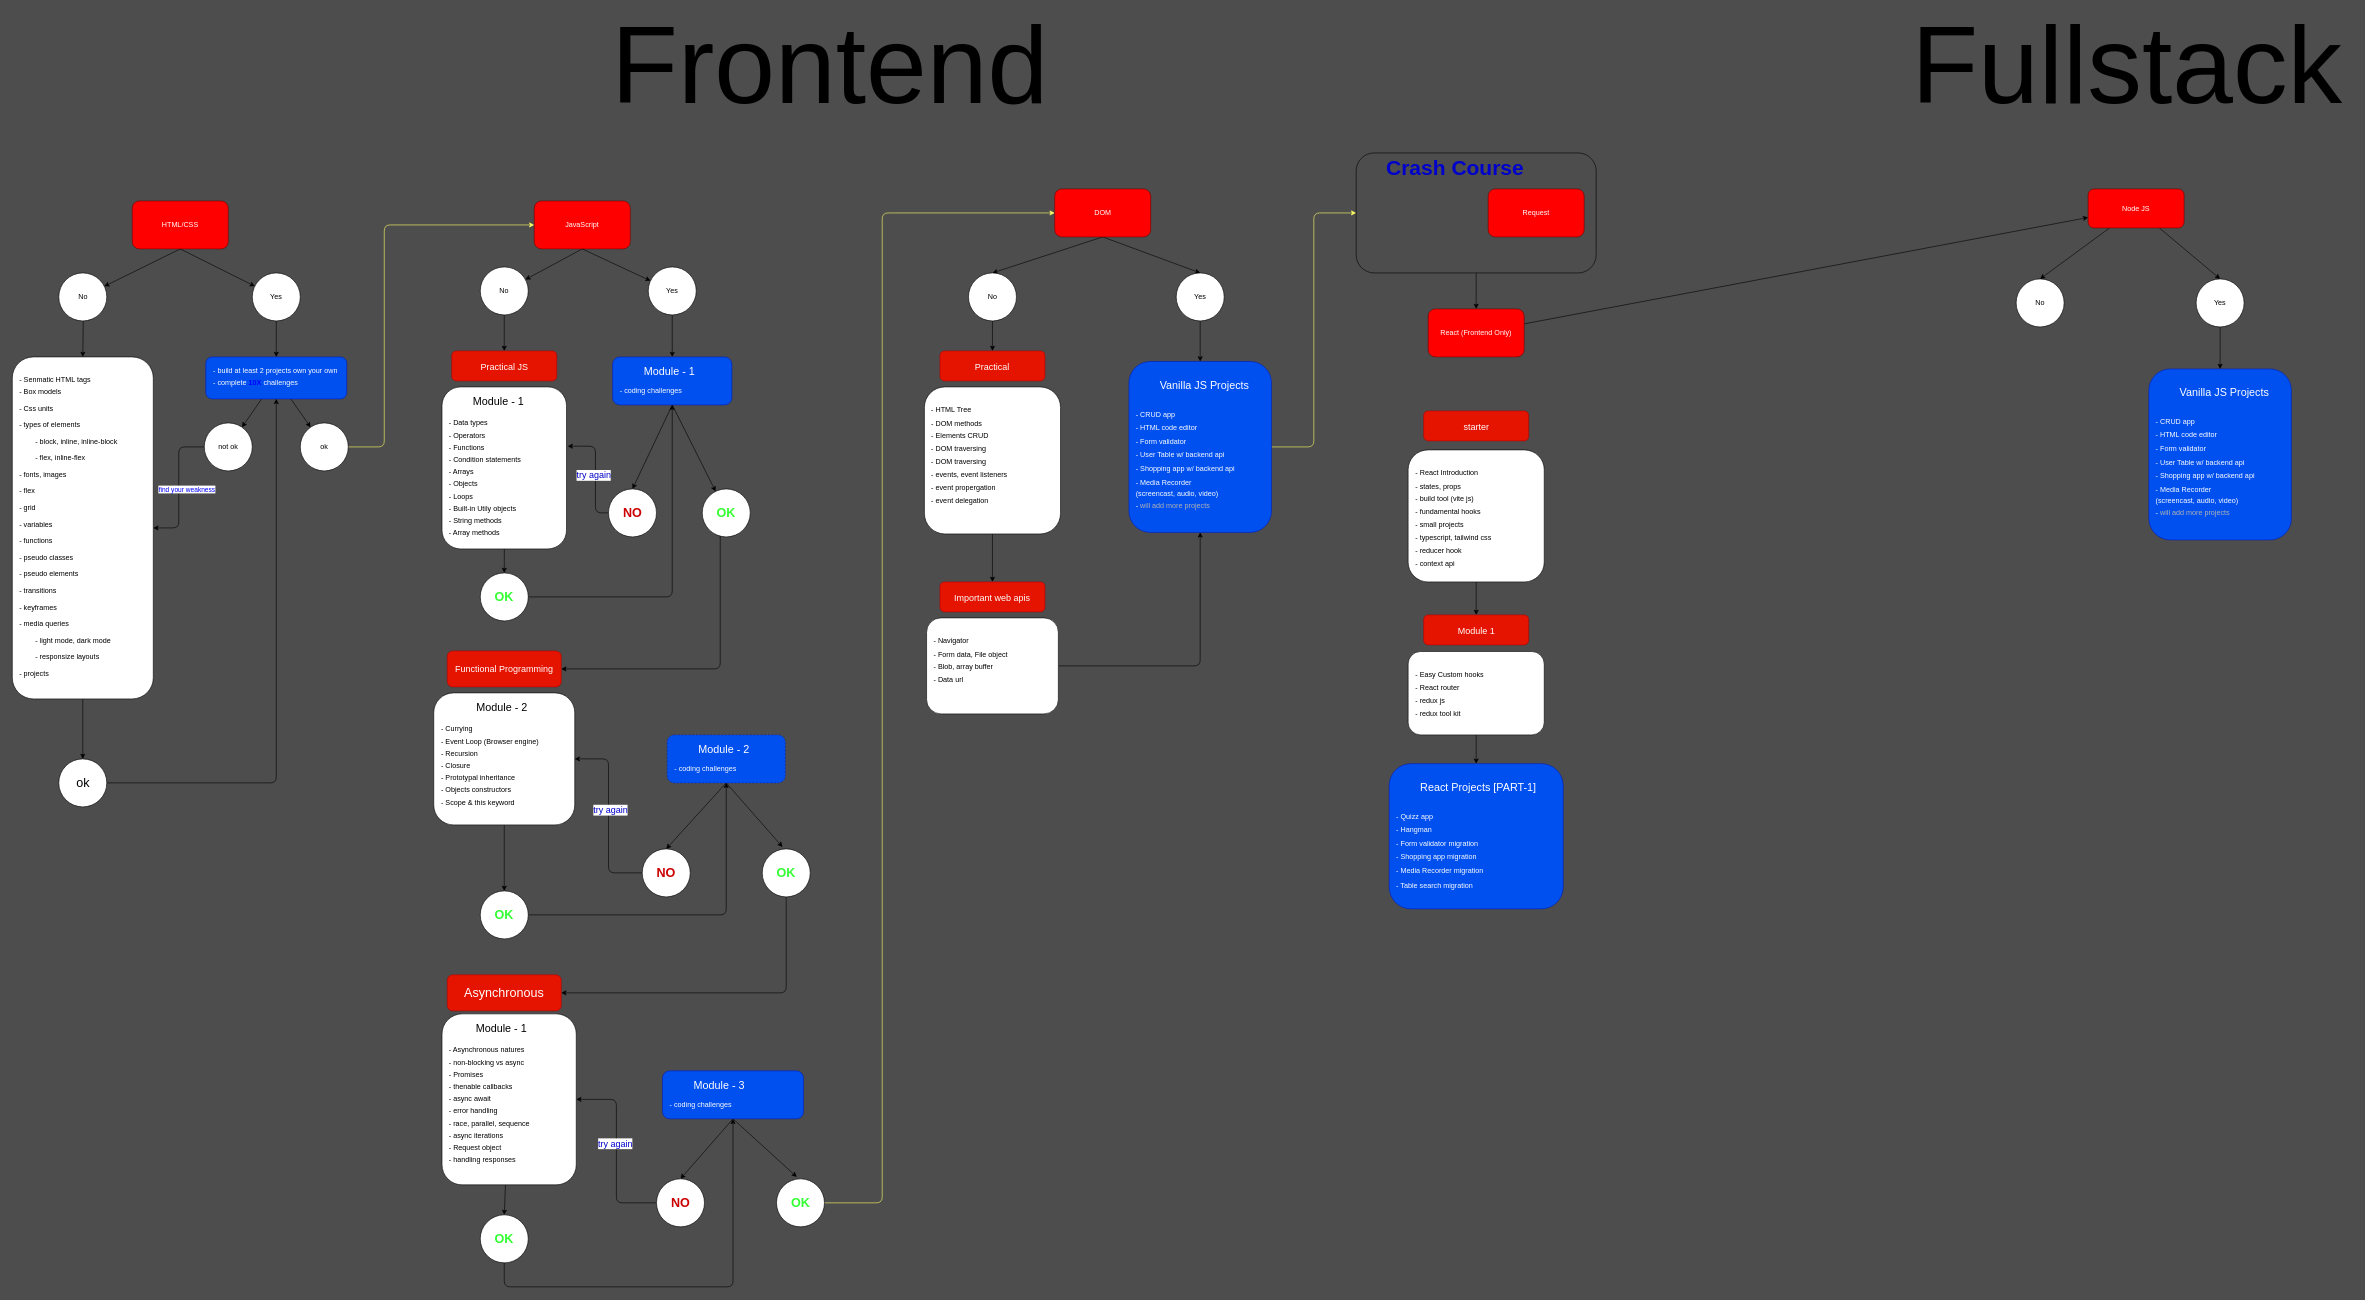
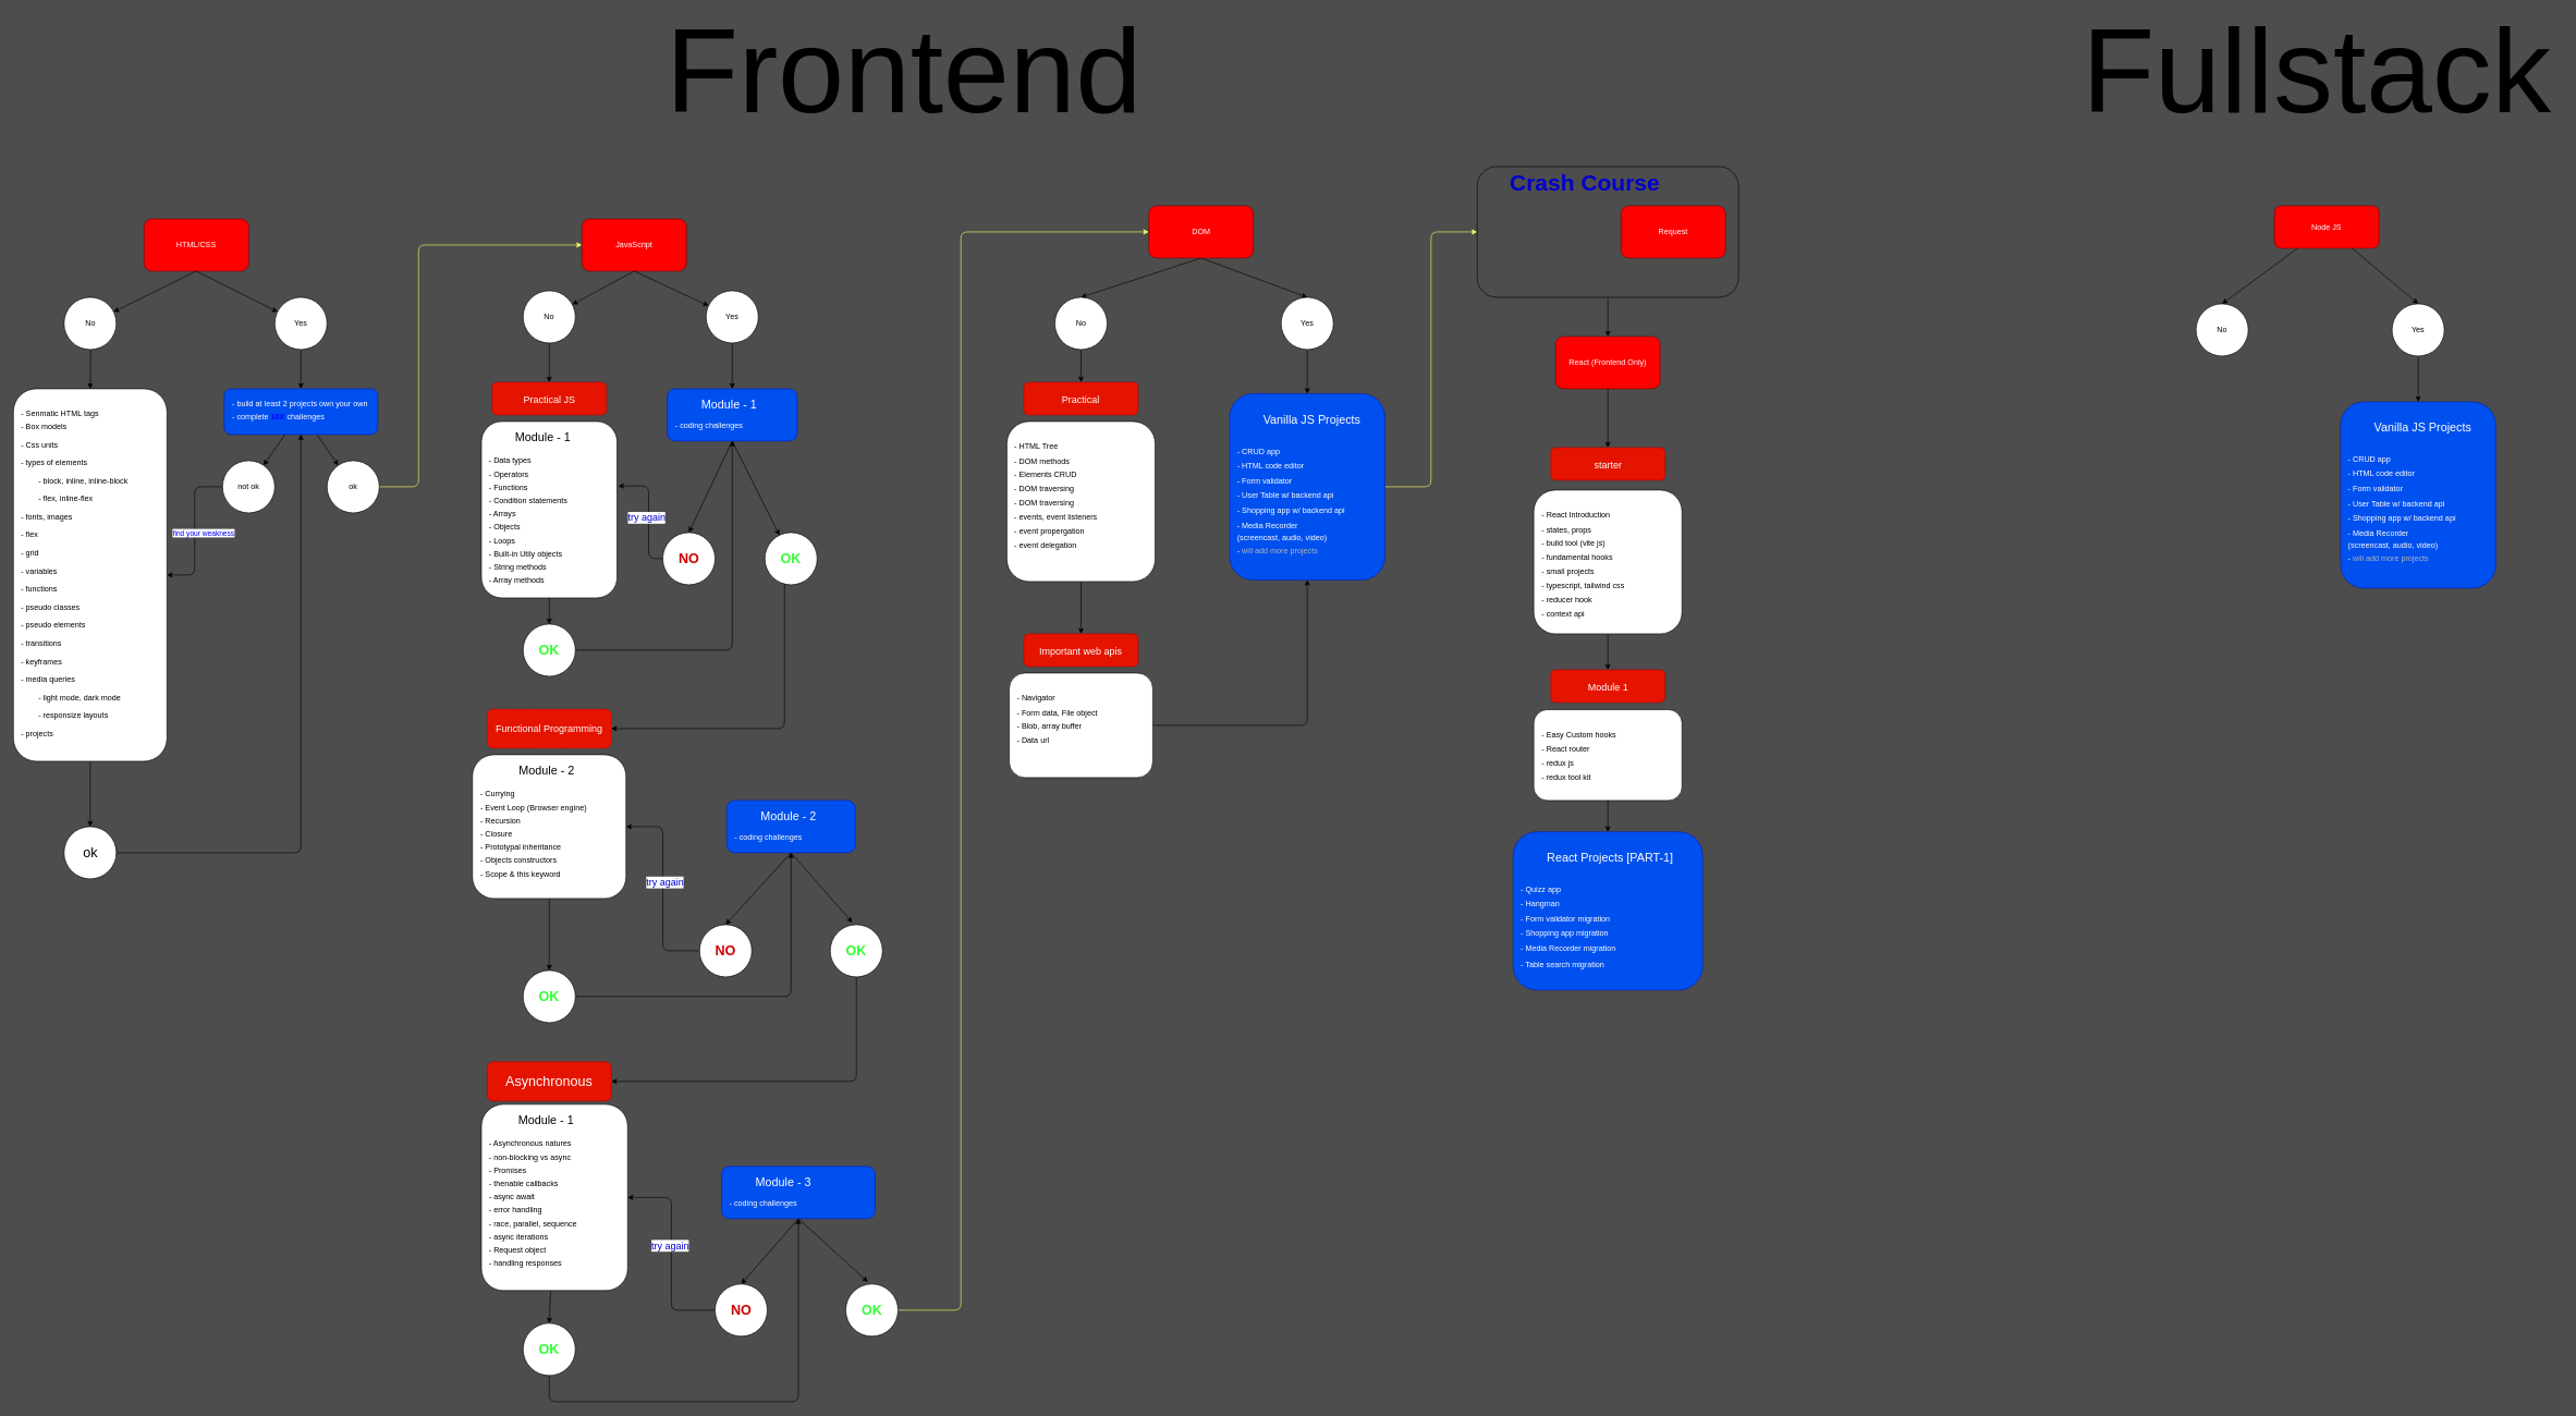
- <mxCell id="84" style="edgeStyle=none;html=1;" parent="1" source="85" target="96" edge="1"><mxGeometry relative="1" as="geometry" /></mxCell>
+ <mxCell id="84" style="edgeStyle=none;html=1;entryX=0.5;entryY=0;entryDx=0;entryDy=0;" parent="1" source="85" target="89" edge="1"><mxGeometry relative="1" as="geometry" /></mxCell>
- <mxCell id="62" value="Functional Programming" style="rounded=1;whiteSpace=wrap;html=1;labelBackgroundColor=none;fontSize=15;fontColor=#ffffff;fillColor=#e51400;strokeColor=#B20000;" parent="1" vertex="1"><mxGeometry x="745" y="1080" width="190" height="60" as="geometry" /></mxCell>
+ <mxCell id="62" value="Functional Programming" style="rounded=1;whiteSpace=wrap;html=1;labelBackgroundColor=none;fontSize=15;fontColor=#ffffff;fillColor=#e51400;strokeColor=#B20000;dashed=1;" parent="1" vertex="1"><mxGeometry x="745" y="1080" width="190" height="60" as="geometry" /></mxCell>
- <mxCell id="46" value="&lt;blockquote style=&quot;margin: 0px 0px 0px 40px; border: none; padding: 0px; line-height: 140%;&quot;&gt;&lt;div style=&quot;text-align: center; line-height: 140%;&quot;&gt;&lt;font style=&quot;font-size: 18px;&quot;&gt;Module - 2&lt;/font&gt;&lt;/div&gt;&lt;/blockquote&gt;&lt;div style=&quot;text-align: center;&quot;&gt;&lt;span style=&quot;background-color: initial;&quot;&gt;&lt;br&gt;&lt;/span&gt;&lt;/div&gt;&lt;div style=&quot;text-align: justify;&quot;&gt;&lt;span style=&quot;background-color: initial;&quot;&gt;- &lt;/span&gt;&lt;span style=&quot;background-color: initial;&quot;&gt;coding challenges&lt;/span&gt;&lt;br&gt;&lt;/div&gt;" style="whiteSpace=wrap;html=1;rounded=1;align=left;spacingTop=0;spacing=12;verticalAlign=top;fillColor=#0050ef;fontColor=#ffffff;strokeColor=#001DBC;dashed=1;" parent="1" vertex="1"><mxGeometry x="1111.56" y="1220" width="196.87" height="80" as="geometry" /></mxCell>
+ <mxCell id="46" value="&lt;blockquote style=&quot;margin: 0px 0px 0px 40px; border: none; padding: 0px; line-height: 140%;&quot;&gt;&lt;div style=&quot;text-align: center; line-height: 140%;&quot;&gt;&lt;font style=&quot;font-size: 18px;&quot;&gt;Module - 2&lt;/font&gt;&lt;/div&gt;&lt;/blockquote&gt;&lt;div style=&quot;text-align: center;&quot;&gt;&lt;span style=&quot;background-color: initial;&quot;&gt;&lt;br&gt;&lt;/span&gt;&lt;/div&gt;&lt;div style=&quot;text-align: justify;&quot;&gt;&lt;span style=&quot;background-color: initial;&quot;&gt;- &lt;/span&gt;&lt;span style=&quot;background-color: initial;&quot;&gt;coding challenges&lt;/span&gt;&lt;br&gt;&lt;/div&gt;" style="whiteSpace=wrap;html=1;rounded=1;align=left;spacingTop=0;spacing=12;verticalAlign=top;fillColor=#0050ef;fontColor=#ffffff;strokeColor=#001DBC;" parent="1" vertex="1"><mxGeometry x="1111.56" y="1220" width="196.87" height="80" as="geometry" /></mxCell>
